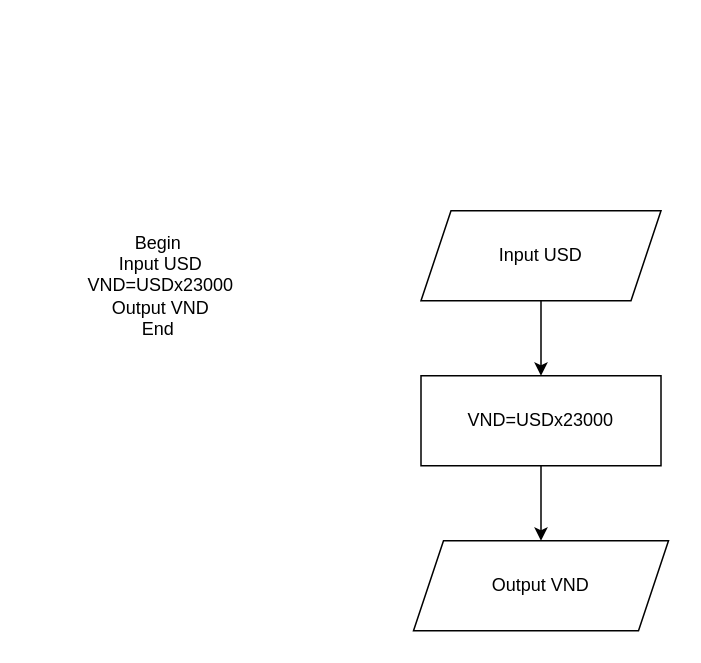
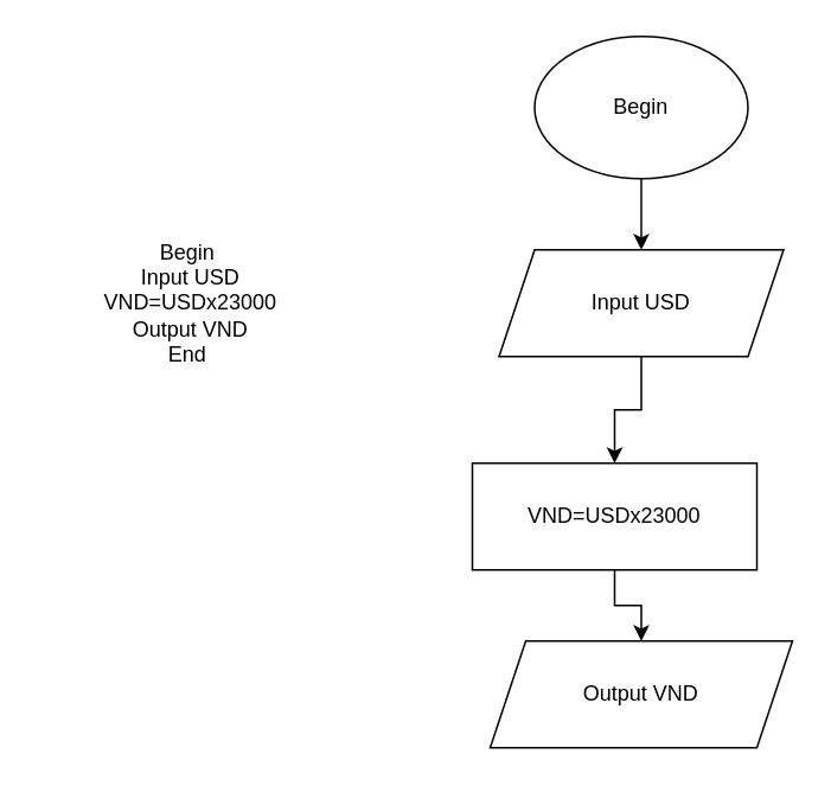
+ <mxCell id="4" value="Begin" style="ellipse;whiteSpace=wrap;html=1;" vertex="1" parent="1"><mxGeometry x="300" y="20" width="120" height="80" as="geometry" /></mxCell>
+ <mxCell id="3" value="" style="edgeStyle=orthogonalEdgeStyle;rounded=0;orthogonalLoop=1;jettySize=auto;html=1;" edge="1" parent="1" source="4" target="6"><mxGeometry relative="1" as="geometry" /></mxCell>
- <mxCell id="2" value="Begin&lt;br&gt;&amp;nbsp;Input USD&lt;br&gt;&amp;nbsp;VND=USDx23000&lt;br&gt;&amp;nbsp;Output VND&lt;br&gt;End" style="text;html=1;strokeColor=none;fillColor=none;align=center;verticalAlign=middle;whiteSpace=wrap;rounded=0;" vertex="1" parent="1"><mxGeometry x="20" y="135" width="170" height="110" as="geometry" /></mxCell>
+ <mxCell id="2" value="Begin&lt;br&gt;&amp;nbsp;Input USD&lt;br&gt;&amp;nbsp;VND=USDx23000&lt;br&gt;&amp;nbsp;Output VND&lt;br&gt;End" style="text;html=1;strokeColor=none;fillColor=none;align=center;verticalAlign=middle;whiteSpace=wrap;rounded=0;" vertex="1" parent="1"><mxGeometry x="20" y="115" width="170" height="110" as="geometry" /></mxCell>
- <mxCell id="8" value="VND=USDx23000" style="rounded=0;whiteSpace=wrap;html=1;" vertex="1" parent="1"><mxGeometry x="280" y="250" width="160" height="60" as="geometry" /></mxCell>
+ <mxCell id="8" value="VND=USDx23000" style="rounded=0;whiteSpace=wrap;html=1;" vertex="1" parent="1"><mxGeometry x="265" y="260" width="160" height="60" as="geometry" /></mxCell>
